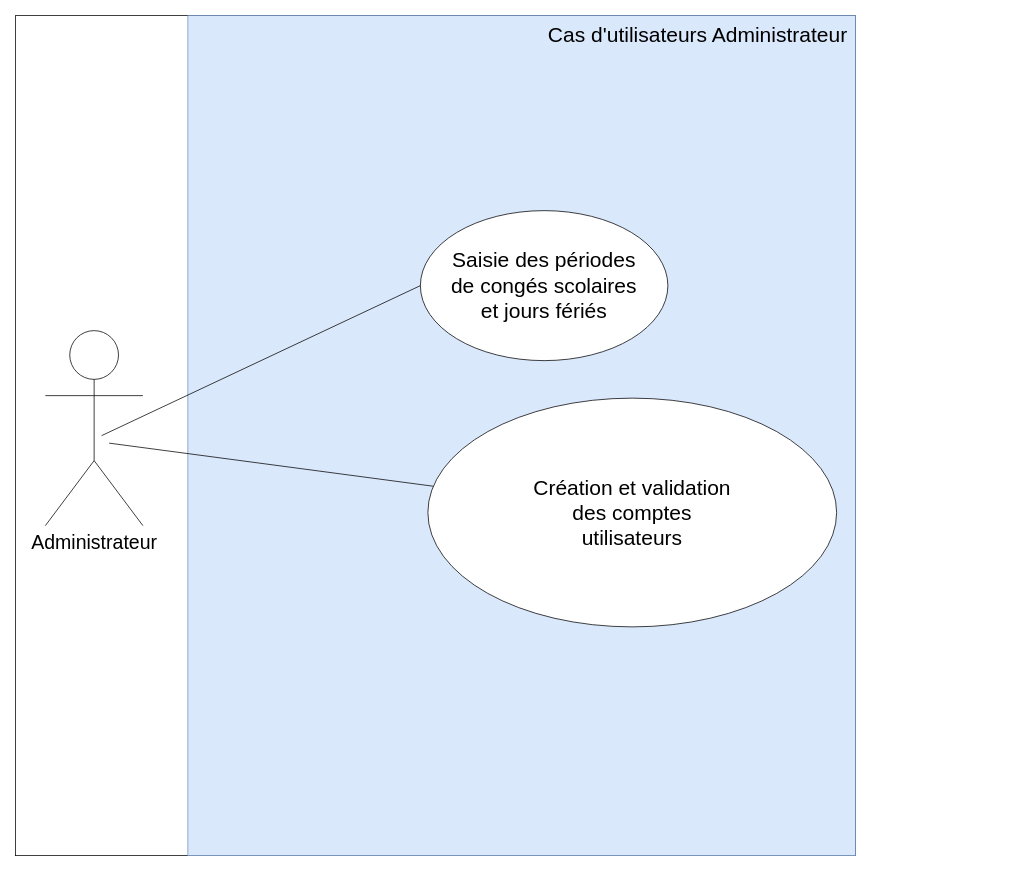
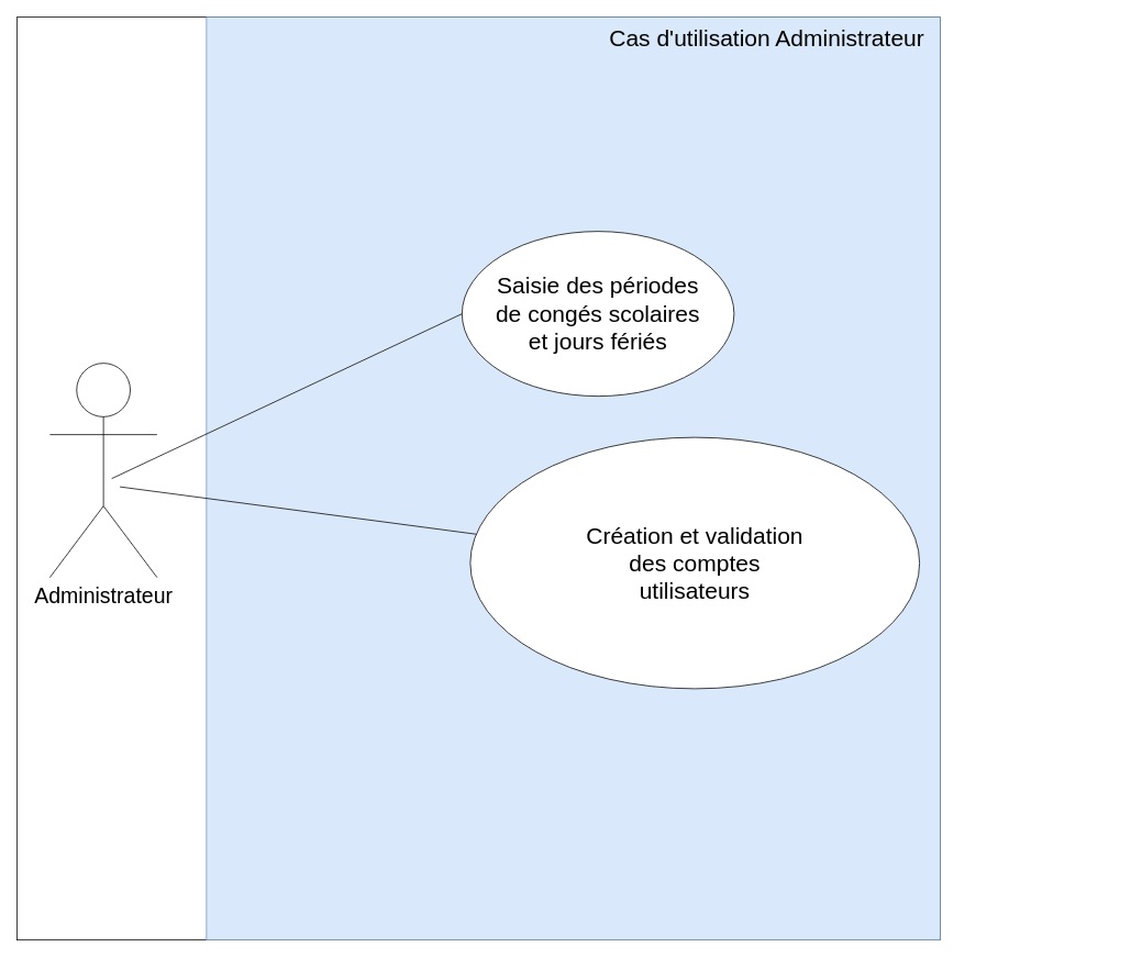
- <mxCell id="5" value="Cas d'utilisateurs Administrateur" style="text;html=1;strokeColor=none;fillColor=none;align=center;verticalAlign=middle;whiteSpace=wrap;rounded=0;fontSize=28;" parent="1" vertex="1"><mxGeometry x="510" y="30" width="840" height="30" as="geometry" /></mxCell>
+ <mxCell id="5" value="Cas d'utilisation Administrateur" style="text;html=1;strokeColor=none;fillColor=none;align=center;verticalAlign=middle;whiteSpace=wrap;rounded=0;fontSize=28;" parent="1" vertex="1"><mxGeometry x="510" y="30" width="840" height="30" as="geometry" /></mxCell>
